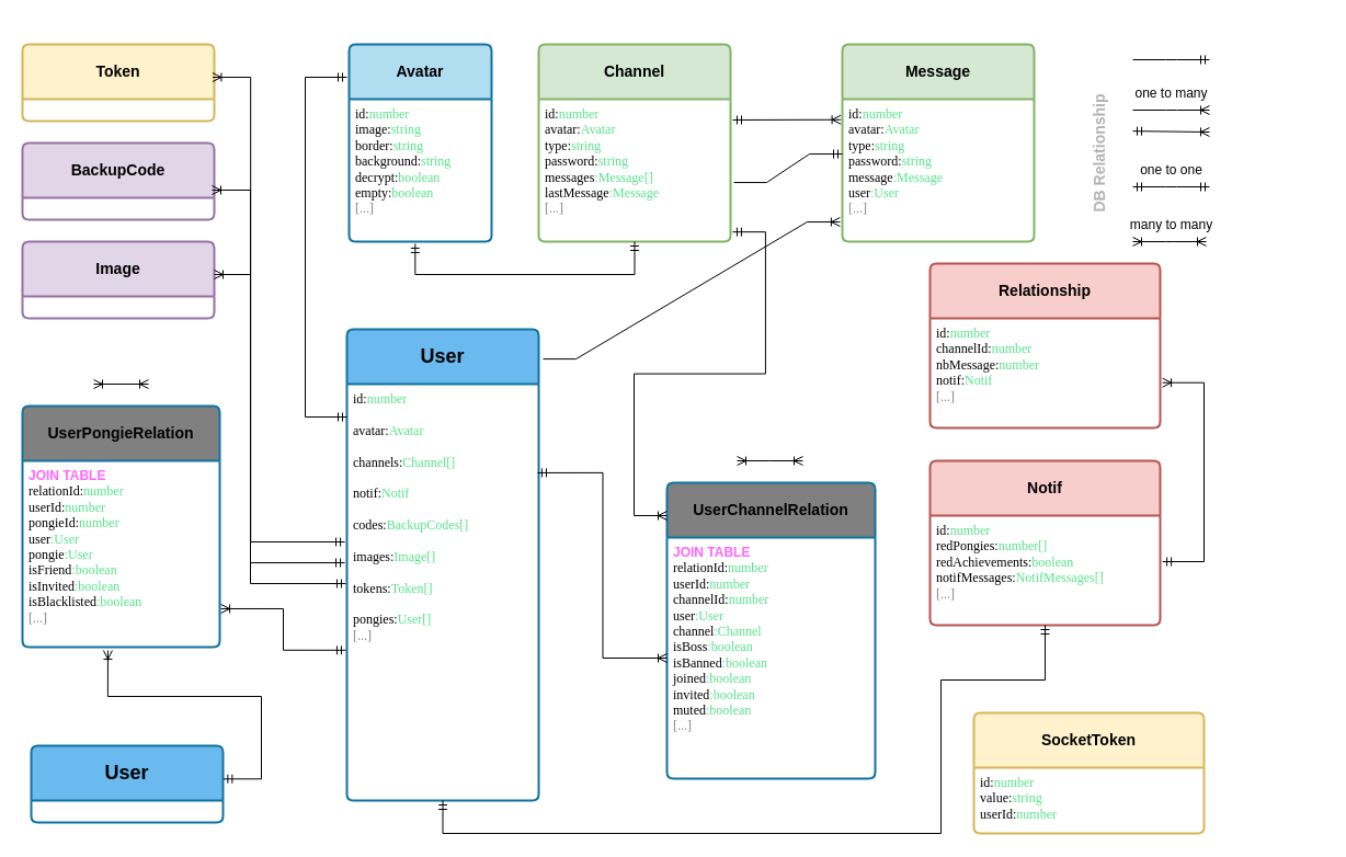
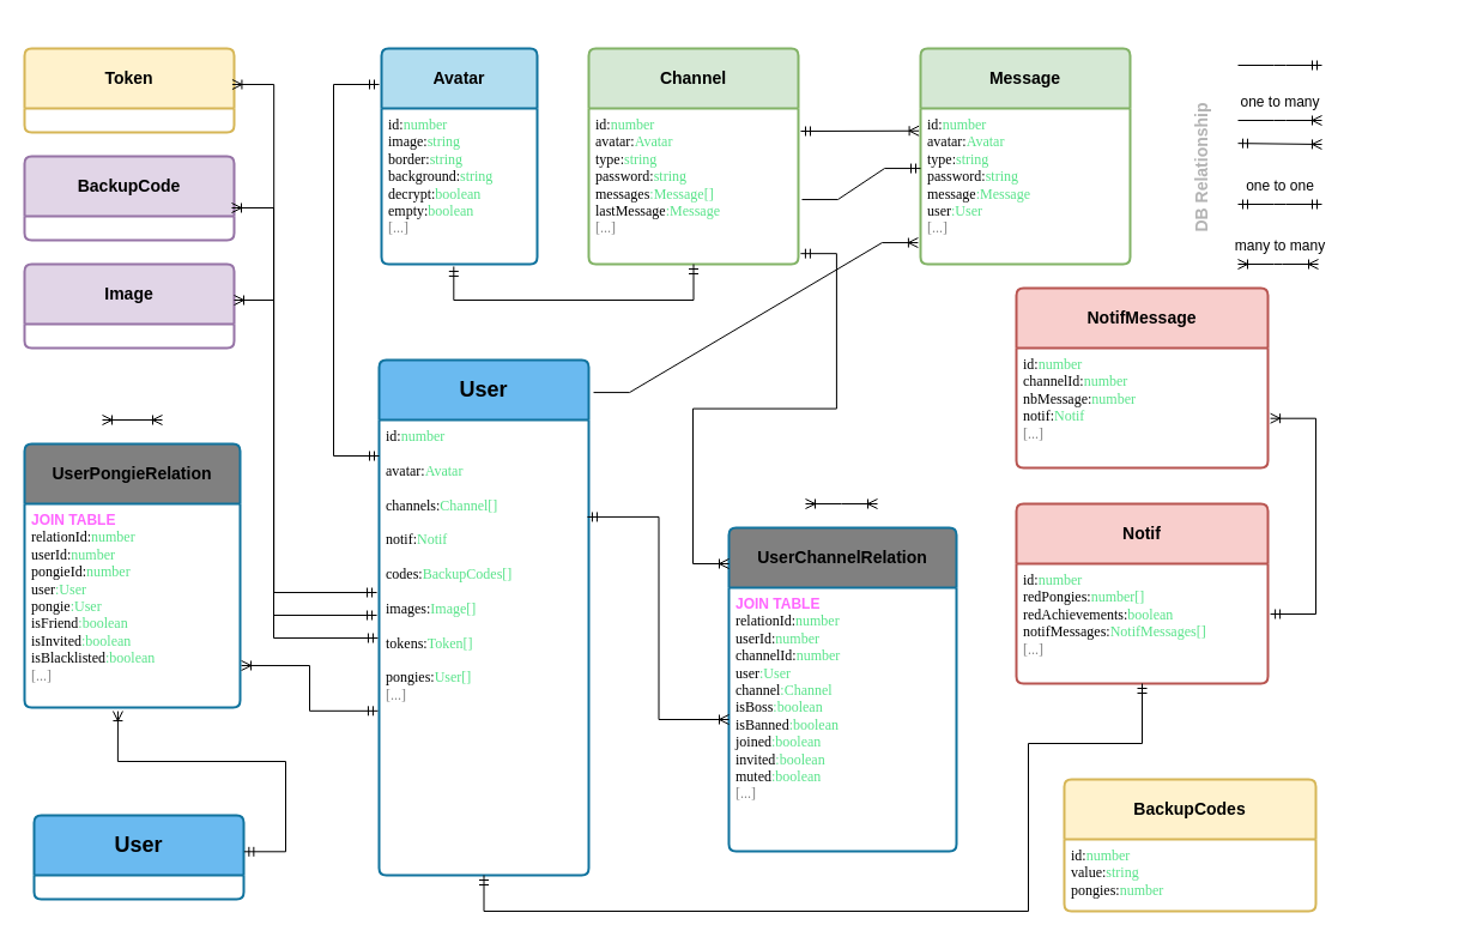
- <mxCell id="32" value="&lt;b&gt;Relationship&lt;/b&gt;" style="swimlane;childLayout=stackLayout;horizontal=1;startSize=50;horizontalStack=0;rounded=1;fontSize=14;fontStyle=0;strokeWidth=2;resizeParent=0;resizeLast=1;shadow=0;dashed=0;align=center;arcSize=4;whiteSpace=wrap;html=1;fillColor=#f8cecc;strokeColor=#b85450;" parent="1" vertex="1"><mxGeometry x="848" y="240" width="210" height="150" as="geometry"><mxRectangle x="425" y="280" width="80" height="50" as="alternateBounds" /></mxGeometry></mxCell>
+ <mxCell id="32" value="&lt;b&gt;NotifMessage&lt;/b&gt;" style="swimlane;childLayout=stackLayout;horizontal=1;startSize=50;horizontalStack=0;rounded=1;fontSize=14;fontStyle=0;strokeWidth=2;resizeParent=0;resizeLast=1;shadow=0;dashed=0;align=center;arcSize=4;whiteSpace=wrap;html=1;fillColor=#f8cecc;strokeColor=#b85450;" parent="1" vertex="1"><mxGeometry x="848" y="240" width="210" height="150" as="geometry"><mxRectangle x="425" y="280" width="80" height="50" as="alternateBounds" /></mxGeometry></mxCell>
- <mxCell id="55" value="&lt;b&gt;SocketToken&lt;/b&gt;" style="swimlane;childLayout=stackLayout;horizontal=1;startSize=50;horizontalStack=0;rounded=1;fontSize=14;fontStyle=0;strokeWidth=2;resizeParent=0;resizeLast=1;shadow=0;dashed=0;align=center;arcSize=4;whiteSpace=wrap;html=1;fillColor=#fff2cc;strokeColor=#d6b656;" vertex="1" parent="1"><mxGeometry x="888" y="650" width="210" height="110" as="geometry"><mxRectangle x="425" y="280" width="80" height="50" as="alternateBounds" /></mxGeometry></mxCell>
+ <mxCell id="55" value="&lt;b&gt;BackupCodes&lt;/b&gt;" style="swimlane;childLayout=stackLayout;horizontal=1;startSize=50;horizontalStack=0;rounded=1;fontSize=14;fontStyle=0;strokeWidth=2;resizeParent=0;resizeLast=1;shadow=0;dashed=0;align=center;arcSize=4;whiteSpace=wrap;html=1;fillColor=#fff2cc;strokeColor=#d6b656;" vertex="1" parent="1"><mxGeometry x="888" y="650" width="210" height="110" as="geometry"><mxRectangle x="425" y="280" width="80" height="50" as="alternateBounds" /></mxGeometry></mxCell>
- <mxCell id="56" value="&lt;div&gt;&lt;font face=&quot;Lucida Console&quot;&gt;id:&lt;font color=&quot;#57e389&quot;&gt;number&lt;/font&gt;&lt;/font&gt;&lt;/div&gt;&lt;div&gt;&lt;div&gt;&lt;font face=&quot;Lucida Console&quot;&gt;value:&lt;font color=&quot;#57e389&quot;&gt;string&lt;/font&gt;&lt;/font&gt;&lt;div&gt;&lt;font face=&quot;Lucida Console&quot;&gt;userId:&lt;font color=&quot;#57e389&quot;&gt;number&lt;/font&gt;&lt;/font&gt;&lt;/div&gt;&lt;/div&gt;&lt;/div&gt;" style="align=left;strokeColor=none;fillColor=none;spacingLeft=4;fontSize=12;verticalAlign=top;resizable=0;rotatable=0;part=1;html=1;" vertex="1" parent="55"><mxGeometry y="50" width="210" height="60" as="geometry" /></mxCell>
+ <mxCell id="56" value="&lt;div&gt;&lt;font face=&quot;Lucida Console&quot;&gt;id:&lt;font color=&quot;#57e389&quot;&gt;number&lt;/font&gt;&lt;/font&gt;&lt;/div&gt;&lt;div&gt;&lt;div&gt;&lt;font face=&quot;Lucida Console&quot;&gt;value:&lt;font color=&quot;#57e389&quot;&gt;string&lt;/font&gt;&lt;/font&gt;&lt;div&gt;&lt;font face=&quot;Lucida Console&quot;&gt;pongies:&lt;font color=&quot;#57e389&quot;&gt;number&lt;/font&gt;&lt;/font&gt;&lt;/div&gt;&lt;/div&gt;&lt;/div&gt;" style="align=left;strokeColor=none;fillColor=none;spacingLeft=4;fontSize=12;verticalAlign=top;resizable=0;rotatable=0;part=1;html=1;" vertex="1" parent="55"><mxGeometry y="50" width="210" height="60" as="geometry" /></mxCell>
